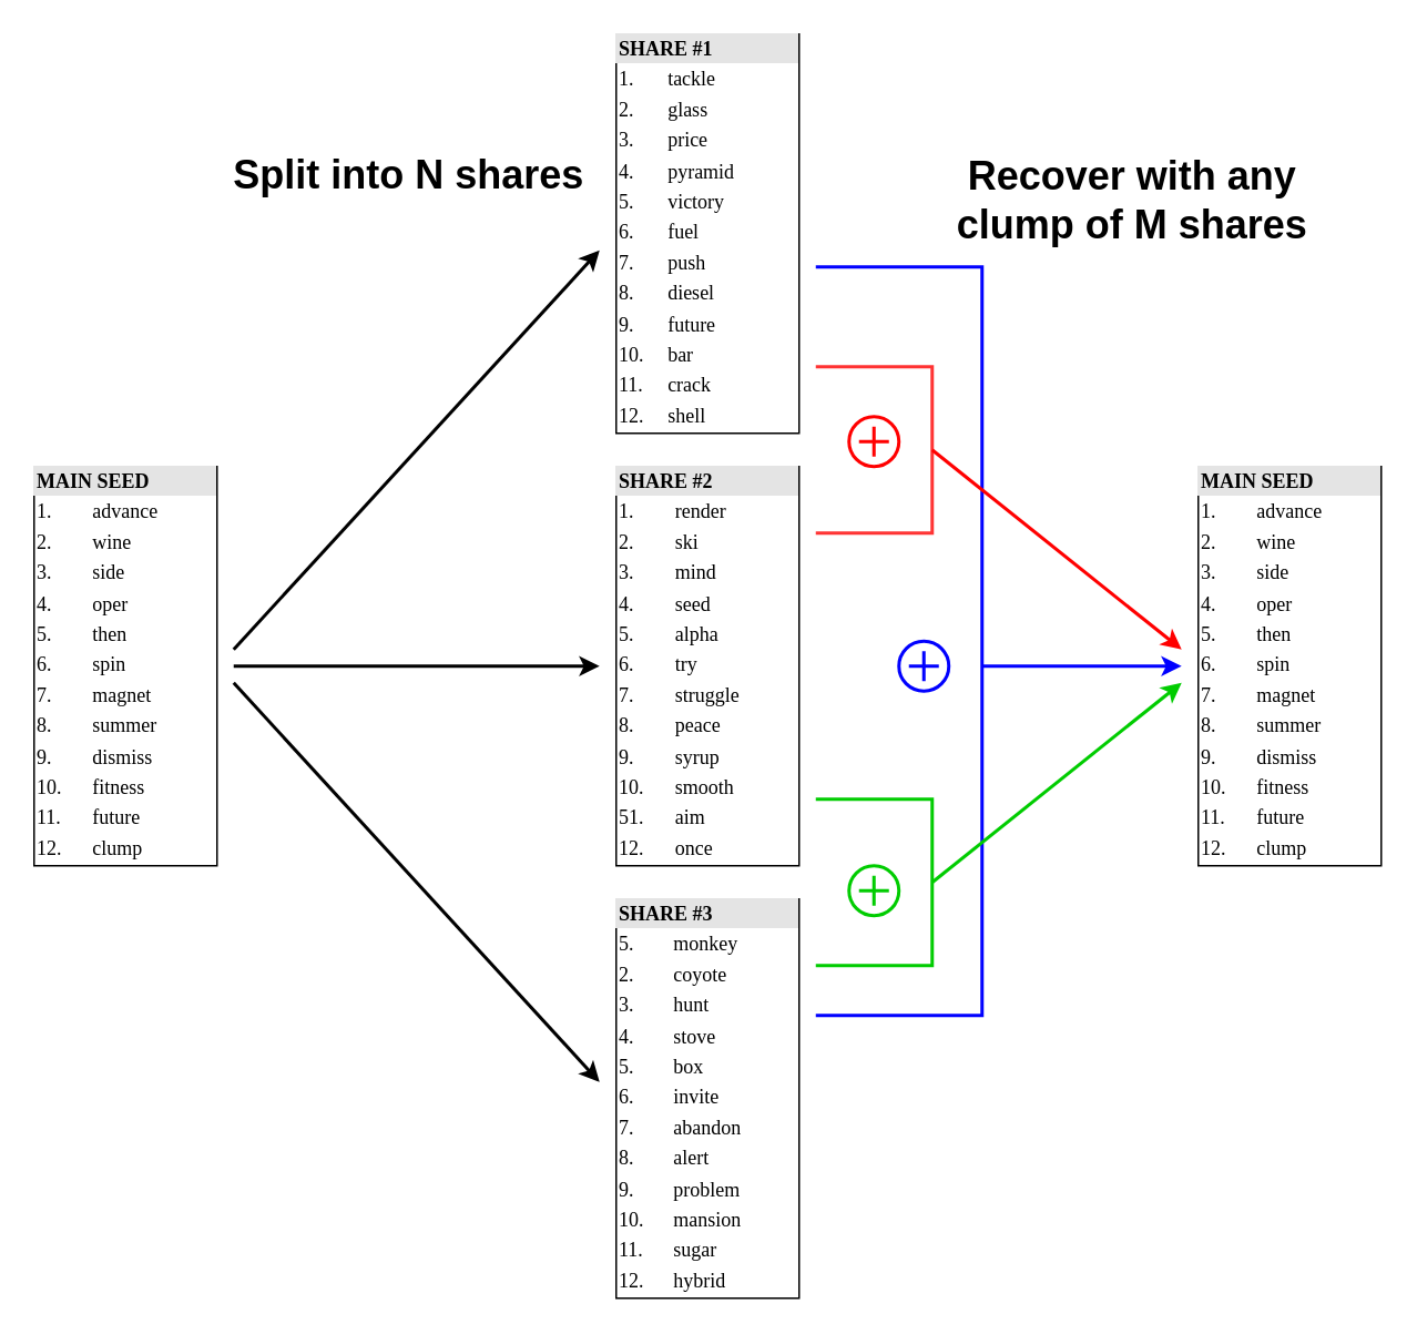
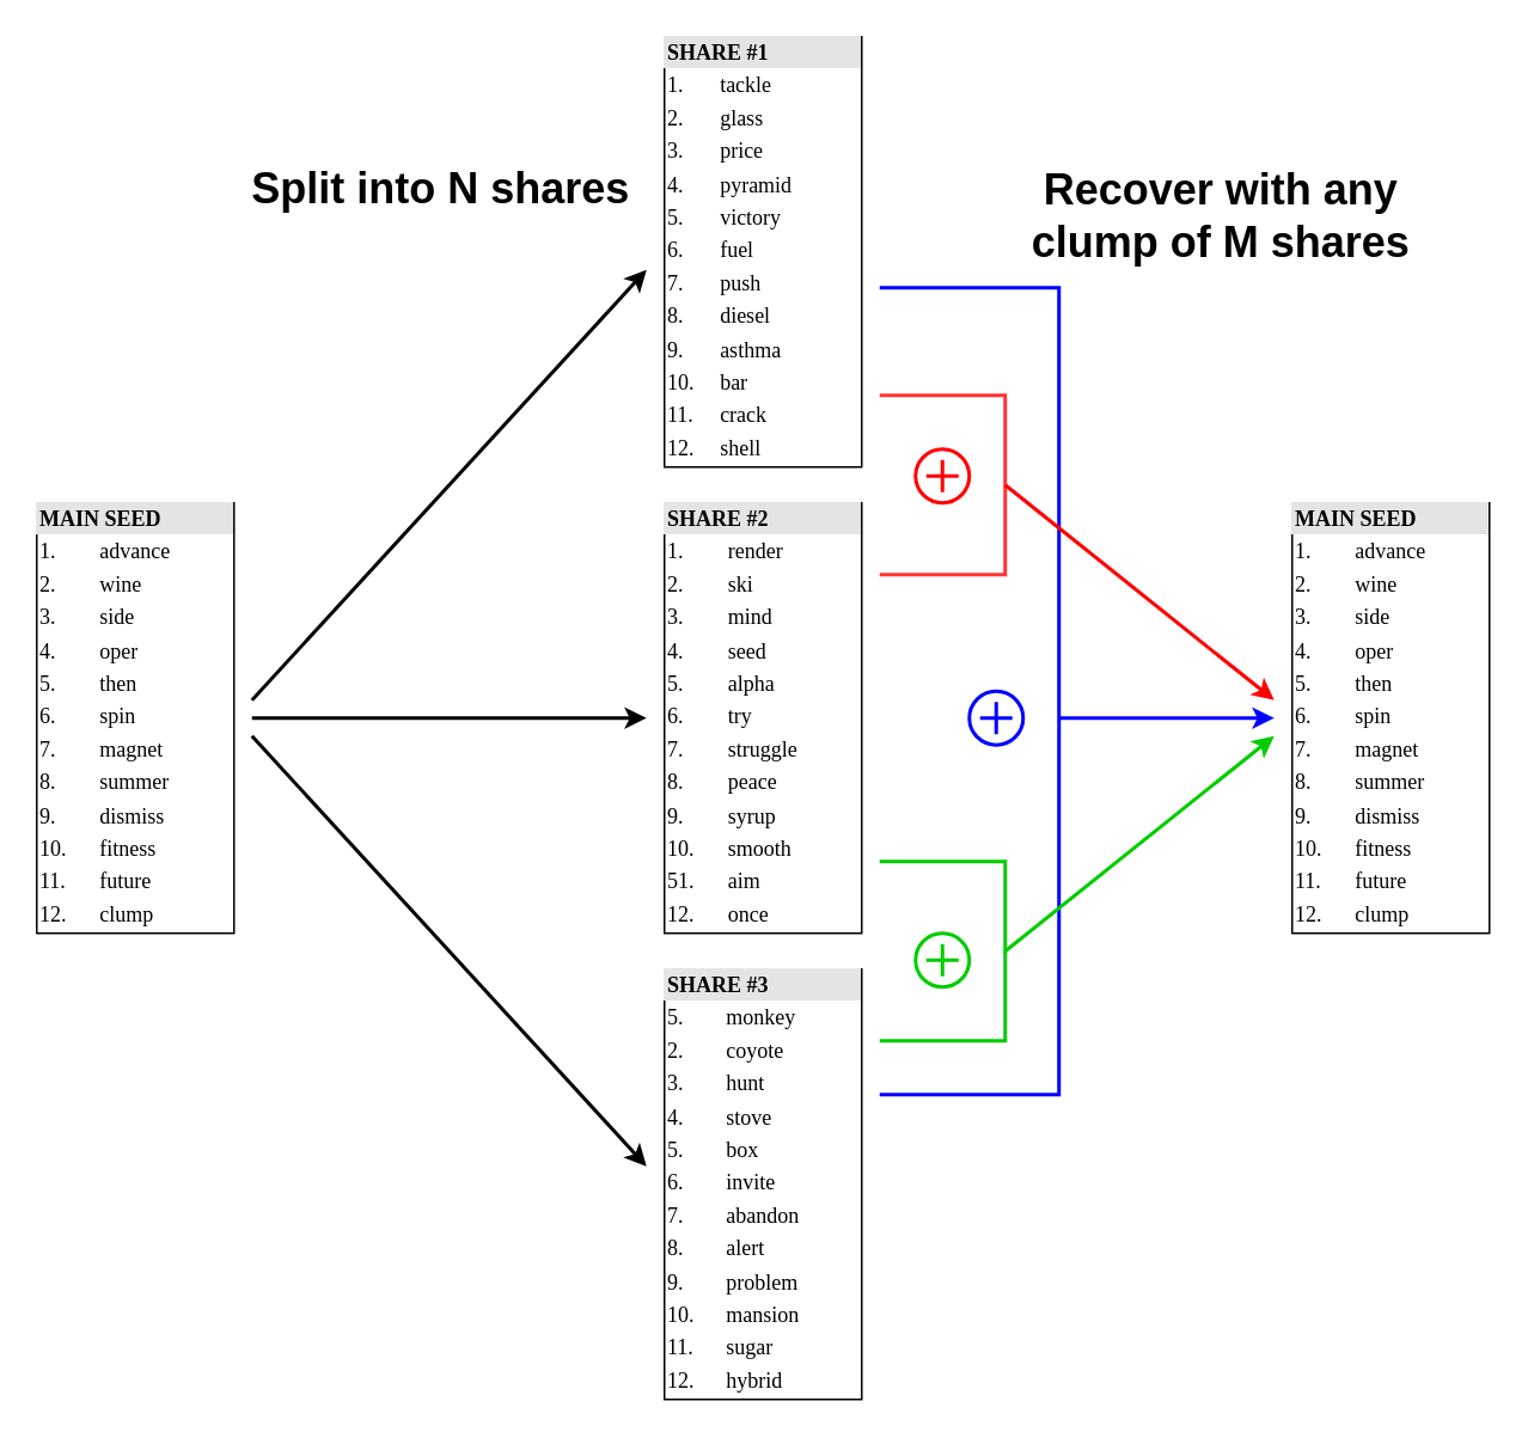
- <mxCell id="4" value="&lt;div style=&quot;box-sizing: border-box ; width: 100% ; background: #e4e4e4 ; padding: 2px&quot;&gt;&lt;b&gt;SHARE #1&lt;/b&gt;&lt;/div&gt;&lt;table style=&quot;width: 100% ; font-size: 1em&quot; cellpadding=&quot;2&quot; cellspacing=&quot;0&quot;&gt;&lt;tbody&gt;&lt;tr&gt;&lt;td&gt;1.&lt;/td&gt;&lt;td&gt;tackle&lt;/td&gt;&lt;/tr&gt;&lt;tr&gt;&lt;td&gt;2.&lt;/td&gt;&lt;td&gt;glass&lt;/td&gt;&lt;/tr&gt;&lt;tr&gt;&lt;td&gt;3.&lt;/td&gt;&lt;td&gt;price&lt;/td&gt;&lt;/tr&gt;&lt;tr&gt;&lt;td&gt;4.&lt;br&gt;&lt;/td&gt;&lt;td&gt;pyramid&lt;span style=&quot;white-space: pre&quot;&gt;&#09;&lt;/span&gt;&lt;br&gt;&lt;/td&gt;&lt;/tr&gt;&lt;tr&gt;&lt;td&gt;5.&lt;br&gt;&lt;/td&gt;&lt;td&gt;victory&lt;/td&gt;&lt;/tr&gt;&lt;tr&gt;&lt;td&gt;6.&lt;br&gt;&lt;/td&gt;&lt;td&gt;fuel&lt;/td&gt;&lt;/tr&gt;&lt;tr&gt;&lt;td&gt;7.&lt;br&gt;&lt;/td&gt;&lt;td&gt;push&lt;/td&gt;&lt;/tr&gt;&lt;tr&gt;&lt;td&gt;8.&lt;br&gt;&lt;/td&gt;&lt;td&gt;diesel&lt;/td&gt;&lt;/tr&gt;&lt;tr&gt;&lt;td&gt;9.&lt;br&gt;&lt;/td&gt;&lt;td&gt;future&lt;/td&gt;&lt;/tr&gt;&lt;tr&gt;&lt;td&gt;10.&lt;br&gt;&lt;/td&gt;&lt;td&gt;bar&lt;/td&gt;&lt;/tr&gt;&lt;tr&gt;&lt;td&gt;11.&lt;br&gt;&lt;/td&gt;&lt;td&gt;crack&lt;br&gt;&lt;/td&gt;&lt;/tr&gt;&lt;tr&gt;&lt;td&gt;12.&lt;/td&gt;&lt;td&gt;shell&lt;br&gt;&lt;/td&gt;&lt;/tr&gt;&lt;tr&gt;&lt;td&gt;&lt;/td&gt;&lt;td&gt;&lt;br&gt;&lt;/td&gt;&lt;/tr&gt;&lt;/tbody&gt;&lt;/table&gt;" style="verticalAlign=top;align=left;overflow=fill;html=1;rounded=0;shadow=0;comic=0;labelBackgroundColor=none;strokeWidth=1;fontFamily=Verdana;fontSize=12;strokeColor=default;fillColor=none;perimeterSpacing=0;" vertex="1" parent="1"><mxGeometry x="370" y="20" width="110" height="240" as="geometry" /></mxCell>
+ <mxCell id="4" value="&lt;div style=&quot;box-sizing: border-box ; width: 100% ; background: #e4e4e4 ; padding: 2px&quot;&gt;&lt;b&gt;SHARE #1&lt;/b&gt;&lt;/div&gt;&lt;table style=&quot;width: 100% ; font-size: 1em&quot; cellpadding=&quot;2&quot; cellspacing=&quot;0&quot;&gt;&lt;tbody&gt;&lt;tr&gt;&lt;td&gt;1.&lt;/td&gt;&lt;td&gt;tackle&lt;/td&gt;&lt;/tr&gt;&lt;tr&gt;&lt;td&gt;2.&lt;/td&gt;&lt;td&gt;glass&lt;/td&gt;&lt;/tr&gt;&lt;tr&gt;&lt;td&gt;3.&lt;/td&gt;&lt;td&gt;price&lt;/td&gt;&lt;/tr&gt;&lt;tr&gt;&lt;td&gt;4.&lt;br&gt;&lt;/td&gt;&lt;td&gt;pyramid&lt;span style=&quot;white-space: pre&quot;&gt;&#09;&lt;/span&gt;&lt;br&gt;&lt;/td&gt;&lt;/tr&gt;&lt;tr&gt;&lt;td&gt;5.&lt;br&gt;&lt;/td&gt;&lt;td&gt;victory&lt;/td&gt;&lt;/tr&gt;&lt;tr&gt;&lt;td&gt;6.&lt;br&gt;&lt;/td&gt;&lt;td&gt;fuel&lt;/td&gt;&lt;/tr&gt;&lt;tr&gt;&lt;td&gt;7.&lt;br&gt;&lt;/td&gt;&lt;td&gt;push&lt;/td&gt;&lt;/tr&gt;&lt;tr&gt;&lt;td&gt;8.&lt;br&gt;&lt;/td&gt;&lt;td&gt;diesel&lt;/td&gt;&lt;/tr&gt;&lt;tr&gt;&lt;td&gt;9.&lt;br&gt;&lt;/td&gt;&lt;td&gt;asthma&lt;/td&gt;&lt;/tr&gt;&lt;tr&gt;&lt;td&gt;10.&lt;br&gt;&lt;/td&gt;&lt;td&gt;bar&lt;/td&gt;&lt;/tr&gt;&lt;tr&gt;&lt;td&gt;11.&lt;br&gt;&lt;/td&gt;&lt;td&gt;crack&lt;br&gt;&lt;/td&gt;&lt;/tr&gt;&lt;tr&gt;&lt;td&gt;12.&lt;/td&gt;&lt;td&gt;shell&lt;br&gt;&lt;/td&gt;&lt;/tr&gt;&lt;tr&gt;&lt;td&gt;&lt;/td&gt;&lt;td&gt;&lt;br&gt;&lt;/td&gt;&lt;/tr&gt;&lt;/tbody&gt;&lt;/table&gt;" style="verticalAlign=top;align=left;overflow=fill;html=1;rounded=0;shadow=0;comic=0;labelBackgroundColor=none;strokeWidth=1;fontFamily=Verdana;fontSize=12;strokeColor=default;fillColor=none;perimeterSpacing=0;" vertex="1" parent="1"><mxGeometry x="370" y="20" width="110" height="240" as="geometry" /></mxCell>
